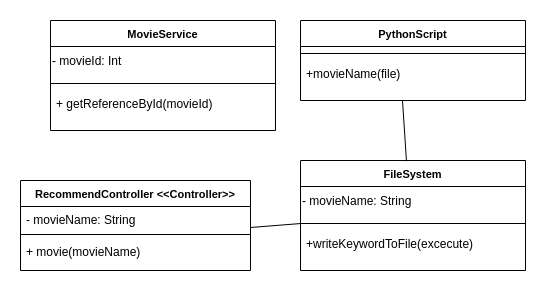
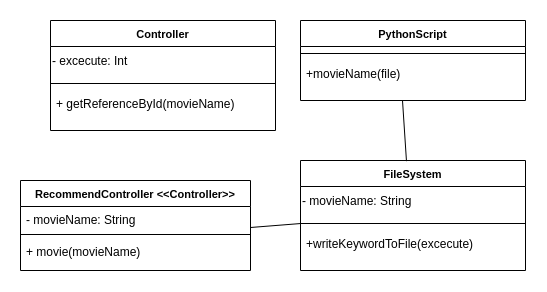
- <mxCell id="6" value="&lt;span style=&quot;font-size: 11px;&quot;&gt;MovieService&lt;/span&gt;" style="swimlane;fontStyle=1;align=center;verticalAlign=top;childLayout=stackLayout;horizontal=1;startSize=26;horizontalStack=0;resizeParent=1;resizeParentMax=0;resizeLast=0;collapsible=1;marginBottom=0;whiteSpace=wrap;html=1;" vertex="1" parent="1"><mxGeometry x="50" y="20" width="225" height="110" as="geometry" /></mxCell>
+ <mxCell id="6" value="&lt;span style=&quot;font-size: 11px;&quot;&gt;Controller&lt;/span&gt;" style="swimlane;fontStyle=1;align=center;verticalAlign=top;childLayout=stackLayout;horizontal=1;startSize=26;horizontalStack=0;resizeParent=1;resizeParentMax=0;resizeLast=0;collapsible=1;marginBottom=0;whiteSpace=wrap;html=1;" vertex="1" parent="1"><mxGeometry x="50" y="20" width="225" height="110" as="geometry" /></mxCell>
- <mxCell id="7" value="- movieId: Int" style="text;html=1;align=left;verticalAlign=middle;resizable=0;points=[];autosize=1;strokeColor=none;fillColor=none;" vertex="1" parent="6"><mxGeometry y="26" width="225" height="30" as="geometry" /></mxCell>
+ <mxCell id="7" value="- excecute: Int" style="text;html=1;align=left;verticalAlign=middle;resizable=0;points=[];autosize=1;strokeColor=none;fillColor=none;" vertex="1" parent="6"><mxGeometry y="26" width="225" height="30" as="geometry" /></mxCell>
- <mxCell id="9" value="&lt;div&gt;&lt;span style=&quot;background-color: initial;&quot;&gt;+ getReferenceById(movieId)&lt;/span&gt;&lt;/div&gt;" style="text;strokeColor=none;fillColor=none;align=left;verticalAlign=top;spacingLeft=4;spacingRight=4;overflow=hidden;rotatable=0;points=[[0,0.5],[1,0.5]];portConstraint=eastwest;whiteSpace=wrap;html=1;" vertex="1" parent="6"><mxGeometry y="70" width="225" height="40" as="geometry" /></mxCell>
+ <mxCell id="9" value="&lt;div&gt;&lt;span style=&quot;background-color: initial;&quot;&gt;+ getReferenceById(movieName)&lt;/span&gt;&lt;/div&gt;" style="text;strokeColor=none;fillColor=none;align=left;verticalAlign=top;spacingLeft=4;spacingRight=4;overflow=hidden;rotatable=0;points=[[0,0.5],[1,0.5]];portConstraint=eastwest;whiteSpace=wrap;html=1;" vertex="1" parent="6"><mxGeometry y="70" width="225" height="40" as="geometry" /></mxCell>
